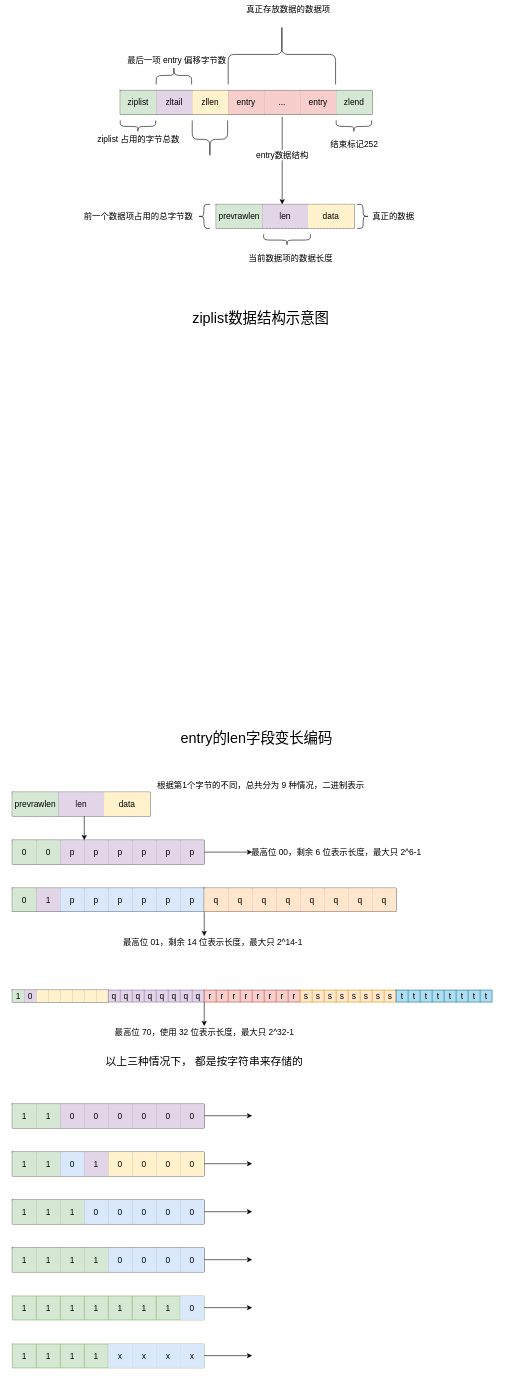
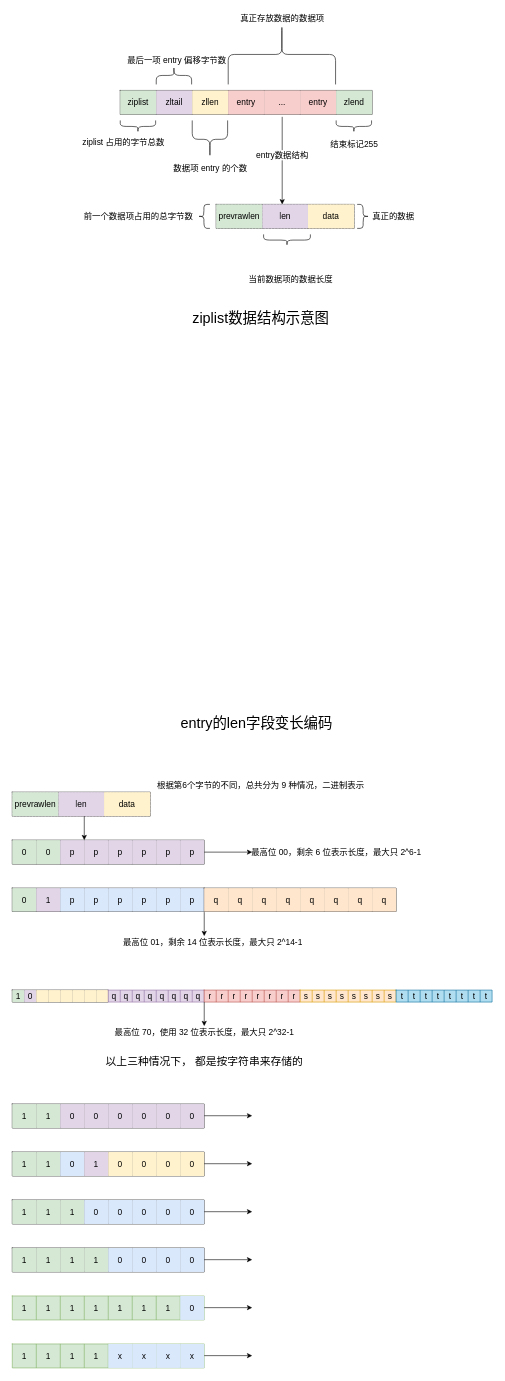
- <mxCell id="19" value="真正存放数据的数据项" style="text;html=1;resizable=0;autosize=1;align=center;verticalAlign=middle;points=[];fillColor=none;strokeColor=none;rounded=0;labelBackgroundColor=default;sketch=1;fontSize=14;" vertex="1" parent="1"><mxGeometry x="399.5" y="5" width="160" height="20" as="geometry" /></mxCell>
+ <mxCell id="19" value="真正存放数据的数据项" style="text;html=1;resizable=0;autosize=1;align=center;verticalAlign=middle;points=[];fillColor=none;strokeColor=none;rounded=0;labelBackgroundColor=default;sketch=1;fontSize=14;" vertex="1" parent="1"><mxGeometry x="389.5" y="20" width="160" height="20" as="geometry" /></mxCell>
- <mxCell id="16" value="ziplist 占用的字节总数" style="text;html=1;resizable=0;autosize=1;align=center;verticalAlign=middle;points=[];fillColor=none;strokeColor=none;rounded=0;labelBackgroundColor=default;sketch=1;fontSize=14;" vertex="1" parent="1"><mxGeometry x="154.5" y="221.5" width="150" height="20" as="geometry" /></mxCell>
+ <mxCell id="16" value="ziplist 占用的字节总数" style="text;html=1;resizable=0;autosize=1;align=center;verticalAlign=middle;points=[];fillColor=none;strokeColor=none;rounded=0;labelBackgroundColor=default;sketch=1;fontSize=14;" vertex="1" parent="1"><mxGeometry x="129.5" y="226.5" width="150" height="20" as="geometry" /></mxCell>
- <mxCell id="20" value="结束标记252" style="text;html=1;resizable=0;autosize=1;align=center;verticalAlign=middle;points=[];fillColor=none;strokeColor=none;rounded=0;labelBackgroundColor=default;sketch=1;fontSize=14;" vertex="1" parent="1"><mxGeometry x="544.5" y="230" width="90" height="20" as="geometry" /></mxCell>
+ <mxCell id="20" value="结束标记255" style="text;html=1;resizable=0;autosize=1;align=center;verticalAlign=middle;points=[];fillColor=none;strokeColor=none;rounded=0;labelBackgroundColor=default;sketch=1;fontSize=14;" vertex="1" parent="1"><mxGeometry x="544.5" y="230" width="90" height="20" as="geometry" /></mxCell>
+ <mxCell id="18" value="数据项 entry 的个数" style="text;html=1;resizable=0;autosize=1;align=center;verticalAlign=middle;points=[];fillColor=none;strokeColor=none;rounded=0;labelBackgroundColor=default;sketch=1;fontSize=14;" vertex="1" parent="1"><mxGeometry x="280" y="270" width="140" height="20" as="geometry" /></mxCell>
- <mxCell id="32" value="当前数据项的数据长度" style="text;html=1;resizable=0;autosize=1;align=center;verticalAlign=middle;points=[];fillColor=none;strokeColor=none;rounded=0;labelBackgroundColor=default;sketch=1;fontSize=14;" vertex="1" parent="1"><mxGeometry x="404" y="420" width="160" height="20" as="geometry" /></mxCell>
+ <mxCell id="32" value="当前数据项的数据长度" style="text;html=1;resizable=0;autosize=1;align=center;verticalAlign=middle;points=[];fillColor=none;strokeColor=none;rounded=0;labelBackgroundColor=default;sketch=1;fontSize=14;" vertex="1" parent="1"><mxGeometry x="404" y="455" width="160" height="20" as="geometry" /></mxCell>
- <mxCell id="105" value="&lt;span style=&quot;font-weight: normal&quot;&gt;entry的len字段变长编码&lt;/span&gt;" style="text;strokeColor=none;fillColor=none;html=1;fontSize=24;fontStyle=1;verticalAlign=middle;align=center;labelBackgroundColor=none;sketch=0;" vertex="1" parent="1"><mxGeometry x="276" y="1200" width="301" height="60" as="geometry" /></mxCell>
+ <mxCell id="105" value="&lt;span style=&quot;font-weight: normal&quot;&gt;entry的len字段变长编码&lt;/span&gt;" style="text;strokeColor=none;fillColor=none;html=1;fontSize=24;fontStyle=1;verticalAlign=middle;align=center;labelBackgroundColor=none;sketch=0;" vertex="1" parent="1"><mxGeometry x="276" y="1175" width="301" height="60" as="geometry" /></mxCell>
- <mxCell id="108" value="&lt;div style=&quot;line-height: 1.75 ; text-align: left&quot;&gt;&lt;span style=&quot;font-weight: normal&quot;&gt;&lt;font style=&quot;font-size: 14px&quot;&gt;根据第1个字节的不同，总共分为 9 种情况，二进制表示&lt;/font&gt;&lt;/span&gt;&lt;/div&gt;" style="text;strokeColor=none;fillColor=none;html=1;fontSize=24;fontStyle=1;verticalAlign=middle;align=center;labelBackgroundColor=none;sketch=0;" vertex="1" parent="1"><mxGeometry x="214" y="1280" width="440" height="50" as="geometry" /></mxCell>
+ <mxCell id="108" value="&lt;div style=&quot;line-height: 1.75 ; text-align: left&quot;&gt;&lt;span style=&quot;font-weight: normal&quot;&gt;&lt;font style=&quot;font-size: 14px&quot;&gt;根据第6个字节的不同，总共分为 9 种情况，二进制表示&lt;/font&gt;&lt;/span&gt;&lt;/div&gt;" style="text;strokeColor=none;fillColor=none;html=1;fontSize=24;fontStyle=1;verticalAlign=middle;align=center;labelBackgroundColor=none;sketch=0;" vertex="1" parent="1"><mxGeometry x="214" y="1280" width="440" height="50" as="geometry" /></mxCell>
